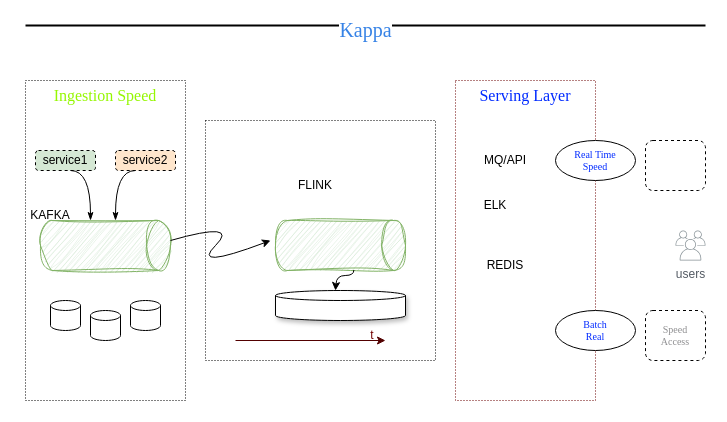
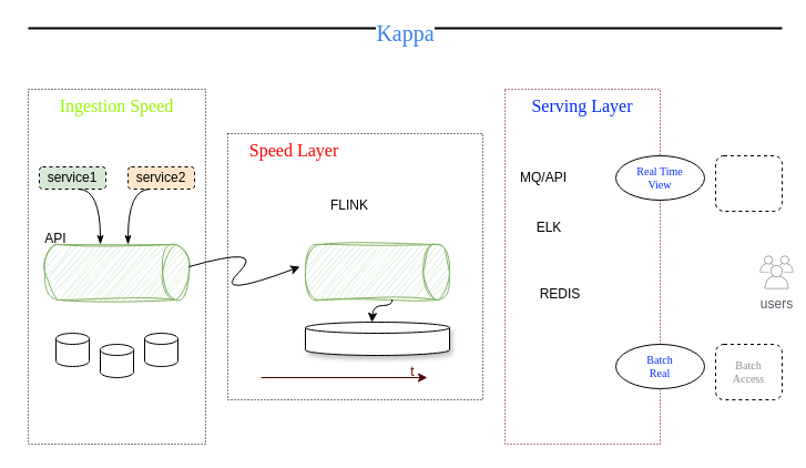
+ <mxCell id="7" value="Speed Layer" style="text;html=1;strokeColor=none;fillColor=none;align=center;verticalAlign=middle;whiteSpace=wrap;rounded=0;fontFamily=Architects Daughter;fontSource=https%3A%2F%2Ffonts.googleapis.com%2Fcss%3Ffamily%3DArchitects%2BDaughter;fontSize=16;fontColor=#ff0000;" parent="1" vertex="1"><mxGeometry x="215" y="120" width="100" height="30" as="geometry" /></mxCell>
- <mxCell id="23" value="MQ/API" style="text;html=1;strokeColor=none;fillColor=none;align=center;verticalAlign=middle;whiteSpace=wrap;rounded=0;" parent="1" vertex="1"><mxGeometry x="475" y="145" width="60" height="30" as="geometry" /></mxCell>
+ <mxCell id="23" value="MQ/API" style="text;html=1;strokeColor=none;fillColor=none;align=center;verticalAlign=middle;whiteSpace=wrap;rounded=0;" parent="1" vertex="1"><mxGeometry x="460" y="145" width="60" height="30" as="geometry" /></mxCell>
- <mxCell id="29" value="Real Time&lt;br style=&quot;font-size: 10px;&quot;&gt;Speed" style="text;html=1;strokeColor=none;fillColor=none;align=center;verticalAlign=middle;whiteSpace=wrap;rounded=0;fontFamily=Architects Daughter;fontSource=https%3A%2F%2Ffonts.googleapis.com%2Fcss%3Ffamily%3DArchitects%2BDaughter;fontSize=10;fontColor=#002aff;" parent="27" vertex="1"><mxGeometry y="5" width="100" height="30" as="geometry" /></mxCell>
+ <mxCell id="29" value="Real Time&lt;br style=&quot;font-size: 10px;&quot;&gt;View" style="text;html=1;strokeColor=none;fillColor=none;align=center;verticalAlign=middle;whiteSpace=wrap;rounded=0;fontFamily=Architects Daughter;fontSource=https%3A%2F%2Ffonts.googleapis.com%2Fcss%3Ffamily%3DArchitects%2BDaughter;fontSize=10;fontColor=#002aff;" parent="27" vertex="1"><mxGeometry y="5" width="100" height="30" as="geometry" /></mxCell>
- <mxCell id="22" value="KAFKA" style="text;html=1;strokeColor=none;fillColor=none;align=center;verticalAlign=middle;whiteSpace=wrap;rounded=0;" parent="1" vertex="1"><mxGeometry x="20" y="200" width="60" height="30" as="geometry" /></mxCell>
+ <mxCell id="22" value="API" style="text;html=1;strokeColor=none;fillColor=none;align=center;verticalAlign=middle;whiteSpace=wrap;rounded=0;" parent="1" vertex="1"><mxGeometry x="20" y="200" width="60" height="30" as="geometry" /></mxCell>
- <mxCell id="39" value="users" style="sketch=0;outlineConnect=0;gradientColor=none;fontColor=#545B64;strokeColor=none;fillColor=#879196;dashed=0;verticalLabelPosition=bottom;verticalAlign=top;align=center;html=1;fontSize=12;fontStyle=0;aspect=fixed;shape=mxgraph.aws4.illustration_users;pointerEvents=1" parent="1" vertex="1"><mxGeometry x="675" y="230" width="30" height="30" as="geometry" /></mxCell>
+ <mxCell id="39" value="users" style="sketch=0;outlineConnect=0;gradientColor=none;fontColor=#545B64;strokeColor=none;fillColor=#879196;dashed=0;verticalLabelPosition=bottom;verticalAlign=top;align=center;html=1;fontSize=12;fontStyle=0;aspect=fixed;shape=mxgraph.aws4.illustration_users;pointerEvents=1" parent="1" vertex="1"><mxGeometry x="685" y="230" width="30" height="30" as="geometry" /></mxCell>
- <mxCell id="36" value="Speed&lt;br style=&quot;font-size: 10px;&quot;&gt;Access" style="text;html=1;strokeColor=none;fillColor=none;align=center;verticalAlign=middle;whiteSpace=wrap;rounded=0;fontFamily=Architects Daughter;fontSource=https%3A%2F%2Ffonts.googleapis.com%2Fcss%3Ffamily%3DArchitects%2BDaughter;fontSize=10;fontColor=#8e8e90;" parent="34" vertex="1"><mxGeometry y="10" width="60" height="30" as="geometry" /></mxCell>
+ <mxCell id="36" value="Batch&lt;br style=&quot;font-size: 10px;&quot;&gt;Access" style="text;html=1;strokeColor=none;fillColor=none;align=center;verticalAlign=middle;whiteSpace=wrap;rounded=0;fontFamily=Architects Daughter;fontSource=https%3A%2F%2Ffonts.googleapis.com%2Fcss%3Ffamily%3DArchitects%2BDaughter;fontSize=10;fontColor=#8e8e90;" parent="34" vertex="1"><mxGeometry y="10" width="60" height="30" as="geometry" /></mxCell>
